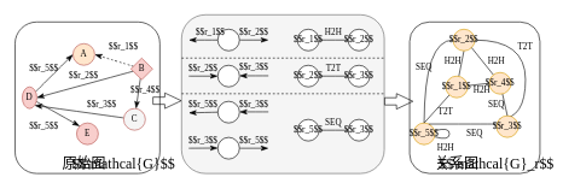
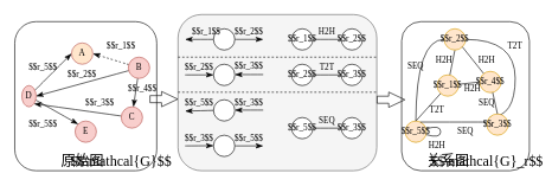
- <mxCell id="9" value="B" style="rhombus;whiteSpace=wrap;html=1;aspect=fixed;fillColor=#f8cecc;strokeColor=#b85450;fontFamily=Times New Roman;" parent="1" vertex="1"><mxGeometry x="180" y="80" width="30" height="30" as="geometry" /></mxCell>
+ <mxCell id="9" value="B" style="ellipse;whiteSpace=wrap;html=1;aspect=fixed;fillColor=#f8cecc;strokeColor=#b85450;fontFamily=Times New Roman;" parent="1" vertex="1"><mxGeometry x="180" y="80" width="30" height="30" as="geometry" /></mxCell>
- <mxCell id="11" value="C" style="ellipse;whiteSpace=wrap;html=1;aspect=fixed;fillColor=#f5f5f5;strokeColor=#b85450;fontFamily=Times New Roman;" parent="1" vertex="1"><mxGeometry x="170" y="150" width="30" height="30" as="geometry" /></mxCell>
+ <mxCell id="11" value="C" style="ellipse;whiteSpace=wrap;html=1;aspect=fixed;fillColor=#f8cecc;strokeColor=#b85450;fontFamily=Times New Roman;" parent="1" vertex="1"><mxGeometry x="170" y="150" width="30" height="30" as="geometry" /></mxCell>
